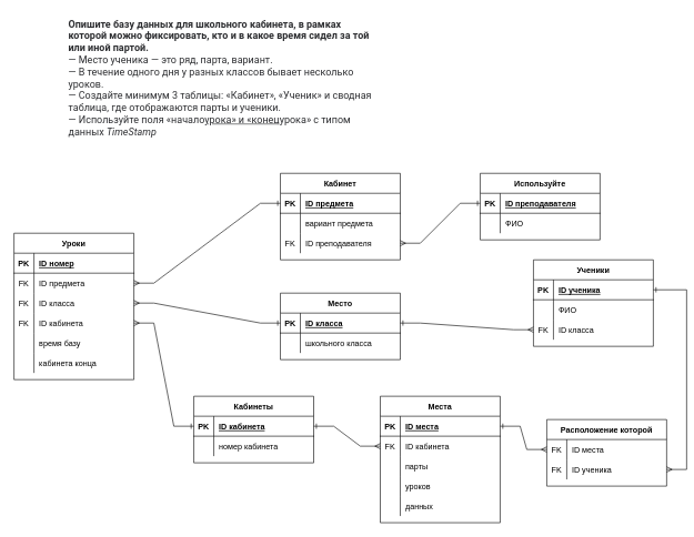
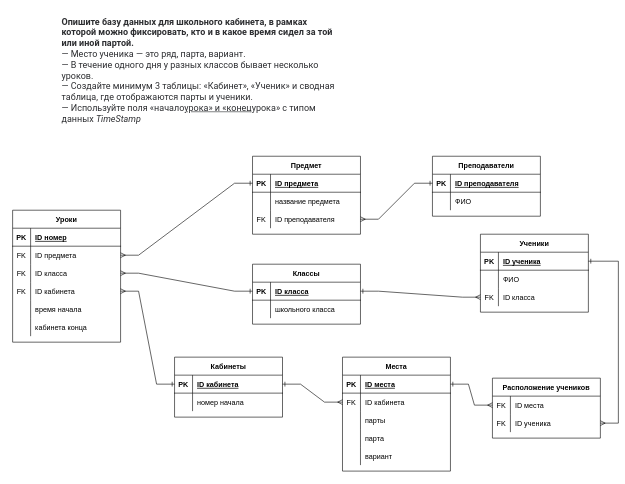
- <mxCell id="22" value="Кабинет" style="shape=table;startSize=30;container=1;collapsible=1;childLayout=tableLayout;fixedRows=1;rowLines=0;fontStyle=1;align=center;resizeLast=1;" vertex="1" parent="1"><mxGeometry x="420" y="260" width="180" height="130" as="geometry" /></mxCell>
+ <mxCell id="22" value="Предмет" style="shape=table;startSize=30;container=1;collapsible=1;childLayout=tableLayout;fixedRows=1;rowLines=0;fontStyle=1;align=center;resizeLast=1;" vertex="1" parent="1"><mxGeometry x="420" y="260" width="180" height="130" as="geometry" /></mxCell>
- <mxCell id="51" value="Используйте" style="shape=table;startSize=30;container=1;collapsible=1;childLayout=tableLayout;fixedRows=1;rowLines=0;fontStyle=1;align=center;resizeLast=1;" vertex="1" parent="1"><mxGeometry x="720" y="260" width="180" height="100" as="geometry" /></mxCell>
+ <mxCell id="51" value="Преподаватели" style="shape=table;startSize=30;container=1;collapsible=1;childLayout=tableLayout;fixedRows=1;rowLines=0;fontStyle=1;align=center;resizeLast=1;" vertex="1" parent="1"><mxGeometry x="720" y="260" width="180" height="100" as="geometry" /></mxCell>
- <mxCell id="28" value="вариант предмета" style="shape=partialRectangle;connectable=0;fillColor=none;top=0;left=0;bottom=0;right=0;align=left;spacingLeft=6;overflow=hidden;" vertex="1" parent="26"><mxGeometry x="30" width="150" height="30" as="geometry"><mxRectangle width="150" height="30" as="alternateBounds" /></mxGeometry></mxCell>
+ <mxCell id="28" value="название предмета" style="shape=partialRectangle;connectable=0;fillColor=none;top=0;left=0;bottom=0;right=0;align=left;spacingLeft=6;overflow=hidden;" vertex="1" parent="26"><mxGeometry x="30" width="150" height="30" as="geometry"><mxRectangle width="150" height="30" as="alternateBounds" /></mxGeometry></mxCell>
- <mxCell id="32" value="Место" style="shape=table;startSize=30;container=1;collapsible=1;childLayout=tableLayout;fixedRows=1;rowLines=0;fontStyle=1;align=center;resizeLast=1;" vertex="1" parent="1"><mxGeometry x="420" y="440" width="180" height="100" as="geometry" /></mxCell>
+ <mxCell id="32" value="Классы" style="shape=table;startSize=30;container=1;collapsible=1;childLayout=tableLayout;fixedRows=1;rowLines=0;fontStyle=1;align=center;resizeLast=1;" vertex="1" parent="1"><mxGeometry x="420" y="440" width="180" height="100" as="geometry" /></mxCell>
- <mxCell id="18" value="время базу" style="shape=partialRectangle;connectable=0;fillColor=none;top=0;left=0;bottom=0;right=0;align=left;spacingLeft=6;overflow=hidden;" vertex="1" parent="16"><mxGeometry x="30" width="150" height="30" as="geometry"><mxRectangle width="150" height="30" as="alternateBounds" /></mxGeometry></mxCell>
+ <mxCell id="18" value="время начала" style="shape=partialRectangle;connectable=0;fillColor=none;top=0;left=0;bottom=0;right=0;align=left;spacingLeft=6;overflow=hidden;" vertex="1" parent="16"><mxGeometry x="30" width="150" height="30" as="geometry"><mxRectangle width="150" height="30" as="alternateBounds" /></mxGeometry></mxCell>
- <mxCell id="85" value="Расположение которой" style="shape=table;startSize=30;container=1;collapsible=1;childLayout=tableLayout;fixedRows=1;rowLines=0;fontStyle=1;align=center;resizeLast=1;" vertex="1" parent="1"><mxGeometry x="820" y="630" width="180" height="100" as="geometry" /></mxCell>
+ <mxCell id="85" value="Расположение учеников" style="shape=table;startSize=30;container=1;collapsible=1;childLayout=tableLayout;fixedRows=1;rowLines=0;fontStyle=1;align=center;resizeLast=1;" vertex="1" parent="1"><mxGeometry x="820" y="630" width="180" height="100" as="geometry" /></mxCell>
- <mxCell id="82" value="номер кабинета" style="shape=partialRectangle;connectable=0;fillColor=none;top=0;left=0;bottom=0;right=0;align=left;spacingLeft=6;overflow=hidden;" vertex="1" parent="80"><mxGeometry x="30" width="150" height="30" as="geometry"><mxRectangle width="150" height="30" as="alternateBounds" /></mxGeometry></mxCell>
+ <mxCell id="82" value="номер начала" style="shape=partialRectangle;connectable=0;fillColor=none;top=0;left=0;bottom=0;right=0;align=left;spacingLeft=6;overflow=hidden;" vertex="1" parent="80"><mxGeometry x="30" width="150" height="30" as="geometry"><mxRectangle width="150" height="30" as="alternateBounds" /></mxGeometry></mxCell>
- <mxCell id="72" value="уроков" style="shape=partialRectangle;connectable=0;fillColor=none;top=0;left=0;bottom=0;right=0;align=left;spacingLeft=6;overflow=hidden;" vertex="1" parent="70"><mxGeometry x="30" width="150" height="30" as="geometry"><mxRectangle width="150" height="30" as="alternateBounds" /></mxGeometry></mxCell>
+ <mxCell id="72" value="парта" style="shape=partialRectangle;connectable=0;fillColor=none;top=0;left=0;bottom=0;right=0;align=left;spacingLeft=6;overflow=hidden;" vertex="1" parent="70"><mxGeometry x="30" width="150" height="30" as="geometry"><mxRectangle width="150" height="30" as="alternateBounds" /></mxGeometry></mxCell>
- <mxCell id="75" value="данных" style="shape=partialRectangle;connectable=0;fillColor=none;top=0;left=0;bottom=0;right=0;align=left;spacingLeft=6;overflow=hidden;" vertex="1" parent="73"><mxGeometry x="30" width="150" height="30" as="geometry"><mxRectangle width="150" height="30" as="alternateBounds" /></mxGeometry></mxCell>
+ <mxCell id="75" value="вариант" style="shape=partialRectangle;connectable=0;fillColor=none;top=0;left=0;bottom=0;right=0;align=left;spacingLeft=6;overflow=hidden;" vertex="1" parent="73"><mxGeometry x="30" width="150" height="30" as="geometry"><mxRectangle width="150" height="30" as="alternateBounds" /></mxGeometry></mxCell>
